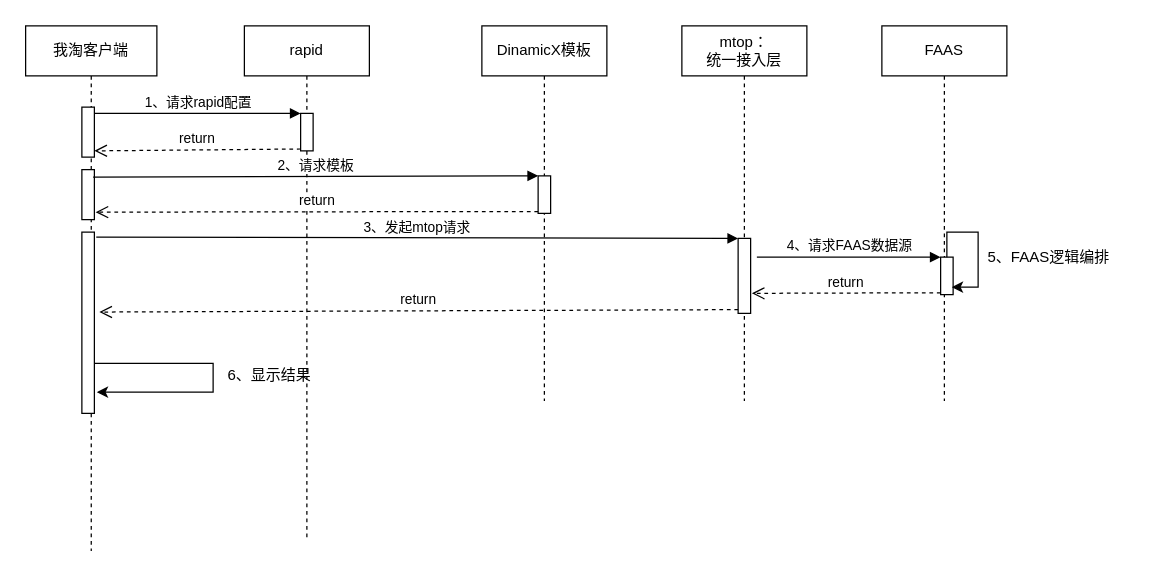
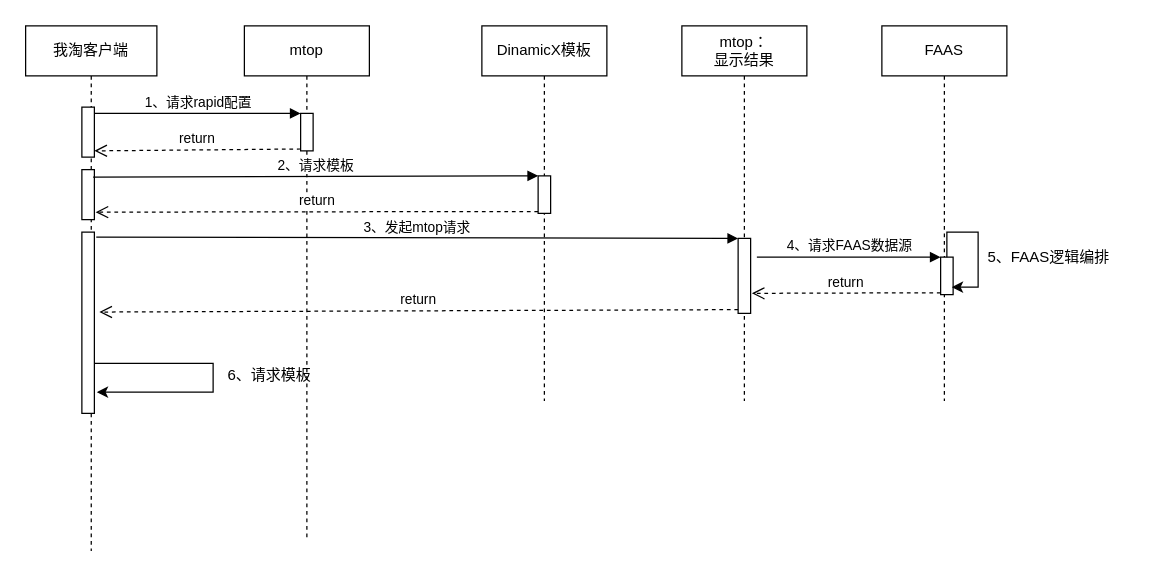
- <mxCell id="7" value="rapid" style="shape=umlLifeline;perimeter=lifelinePerimeter;whiteSpace=wrap;html=1;container=1;collapsible=0;recursiveResize=0;outlineConnect=0;" vertex="1" parent="1"><mxGeometry x="195" y="20" width="100" height="410" as="geometry" /></mxCell>
+ <mxCell id="7" value="mtop" style="shape=umlLifeline;perimeter=lifelinePerimeter;whiteSpace=wrap;html=1;container=1;collapsible=0;recursiveResize=0;outlineConnect=0;" vertex="1" parent="1"><mxGeometry x="195" y="20" width="100" height="410" as="geometry" /></mxCell>
- <mxCell id="11" value="mtop：&lt;br&gt;统一接入层" style="shape=umlLifeline;perimeter=lifelinePerimeter;whiteSpace=wrap;html=1;container=1;collapsible=0;recursiveResize=0;outlineConnect=0;" vertex="1" parent="1"><mxGeometry x="545" y="20" width="100" height="300" as="geometry" /></mxCell>
+ <mxCell id="11" value="mtop：&lt;br&gt;显示结果" style="shape=umlLifeline;perimeter=lifelinePerimeter;whiteSpace=wrap;html=1;container=1;collapsible=0;recursiveResize=0;outlineConnect=0;" vertex="1" parent="1"><mxGeometry x="545" y="20" width="100" height="300" as="geometry" /></mxCell>
- <mxCell id="25" value="6、显示结果" style="text;html=1;resizable=0;points=[];autosize=1;align=left;verticalAlign=top;spacingTop=-4;" vertex="1" parent="1"><mxGeometry x="180" y="290" width="80" height="20" as="geometry" /></mxCell>
+ <mxCell id="25" value="6、请求模板" style="text;html=1;resizable=0;points=[];autosize=1;align=left;verticalAlign=top;spacingTop=-4;" vertex="1" parent="1"><mxGeometry x="180" y="290" width="80" height="20" as="geometry" /></mxCell>
